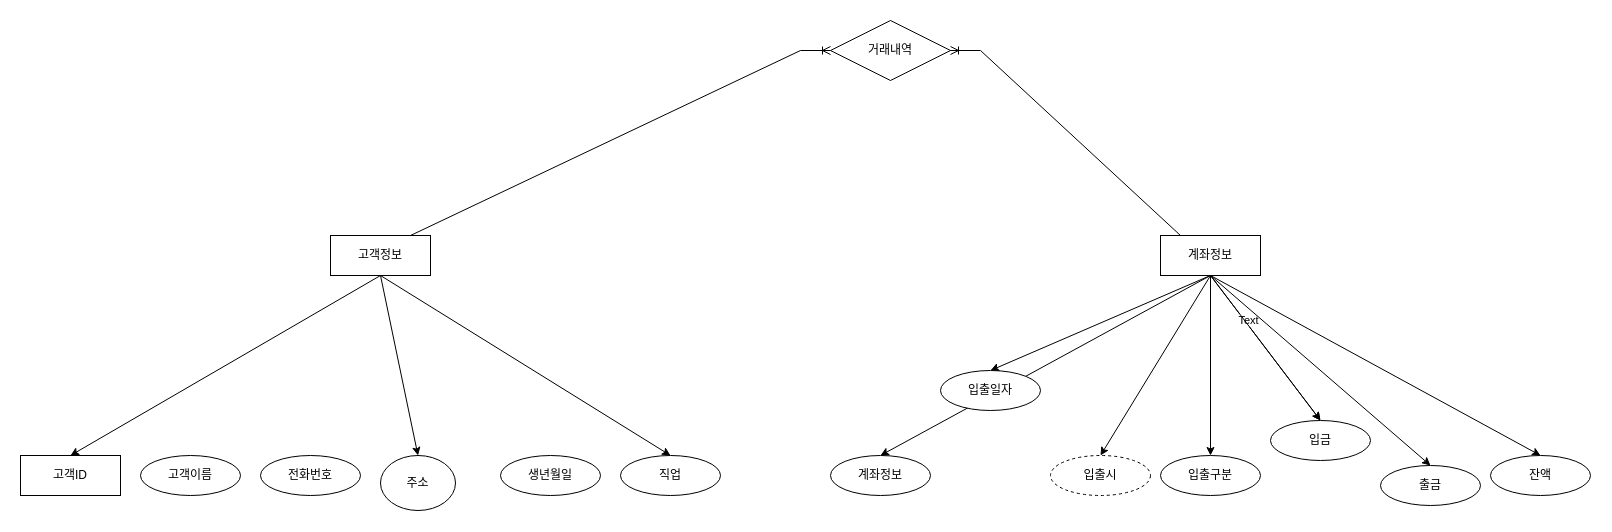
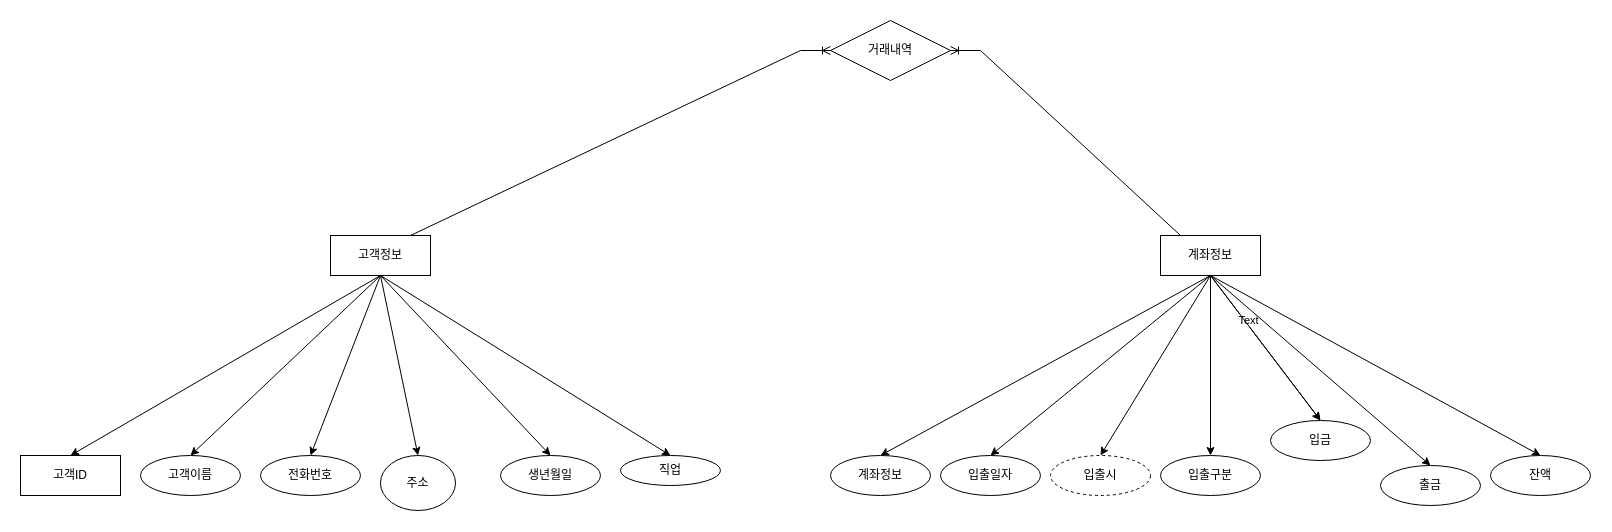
+ <mxCell id="10" style="rounded=0;orthogonalLoop=1;jettySize=auto;html=1;entryX=0.5;entryY=0;entryDx=0;entryDy=0;exitX=0.5;exitY=1;exitDx=0;exitDy=0;" edge="1" parent="1" source="14" target="4"><mxGeometry relative="1" as="geometry"><mxPoint x="380" y="335" as="sourcePoint" /></mxGeometry></mxCell>
+ <mxCell id="9" style="rounded=0;orthogonalLoop=1;jettySize=auto;html=1;entryX=0.5;entryY=0;entryDx=0;entryDy=0;exitX=0.5;exitY=1;exitDx=0;exitDy=0;" edge="1" parent="1" source="14" target="3"><mxGeometry relative="1" as="geometry"><mxPoint x="380" y="335" as="sourcePoint" /></mxGeometry></mxCell>
+ <mxCell id="12" style="rounded=0;orthogonalLoop=1;jettySize=auto;html=1;entryX=0.5;entryY=0;entryDx=0;entryDy=0;exitX=0.5;exitY=1;exitDx=0;exitDy=0;" edge="1" parent="1" source="14" target="6"><mxGeometry relative="1" as="geometry"><mxPoint x="380" y="335" as="sourcePoint" /></mxGeometry></mxCell>
- <mxCell id="25" value="입출일자" style="ellipse;whiteSpace=wrap;html=1;align=center;" vertex="1" parent="1"><mxGeometry x="940" y="370" width="100" height="40" as="geometry" /></mxCell>
+ <mxCell id="25" value="입출일자" style="ellipse;whiteSpace=wrap;html=1;align=center;" vertex="1" parent="1"><mxGeometry x="940" y="455" width="100" height="40" as="geometry" /></mxCell>
- <mxCell id="7" value="직업" style="ellipse;whiteSpace=wrap;html=1;align=center;" vertex="1" parent="1"><mxGeometry x="620" y="455" width="100" height="40" as="geometry" /></mxCell>
+ <mxCell id="7" value="직업" style="ellipse;whiteSpace=wrap;html=1;align=center;" vertex="1" parent="1"><mxGeometry x="620" y="455" width="100" height="30" as="geometry" /></mxCell>
